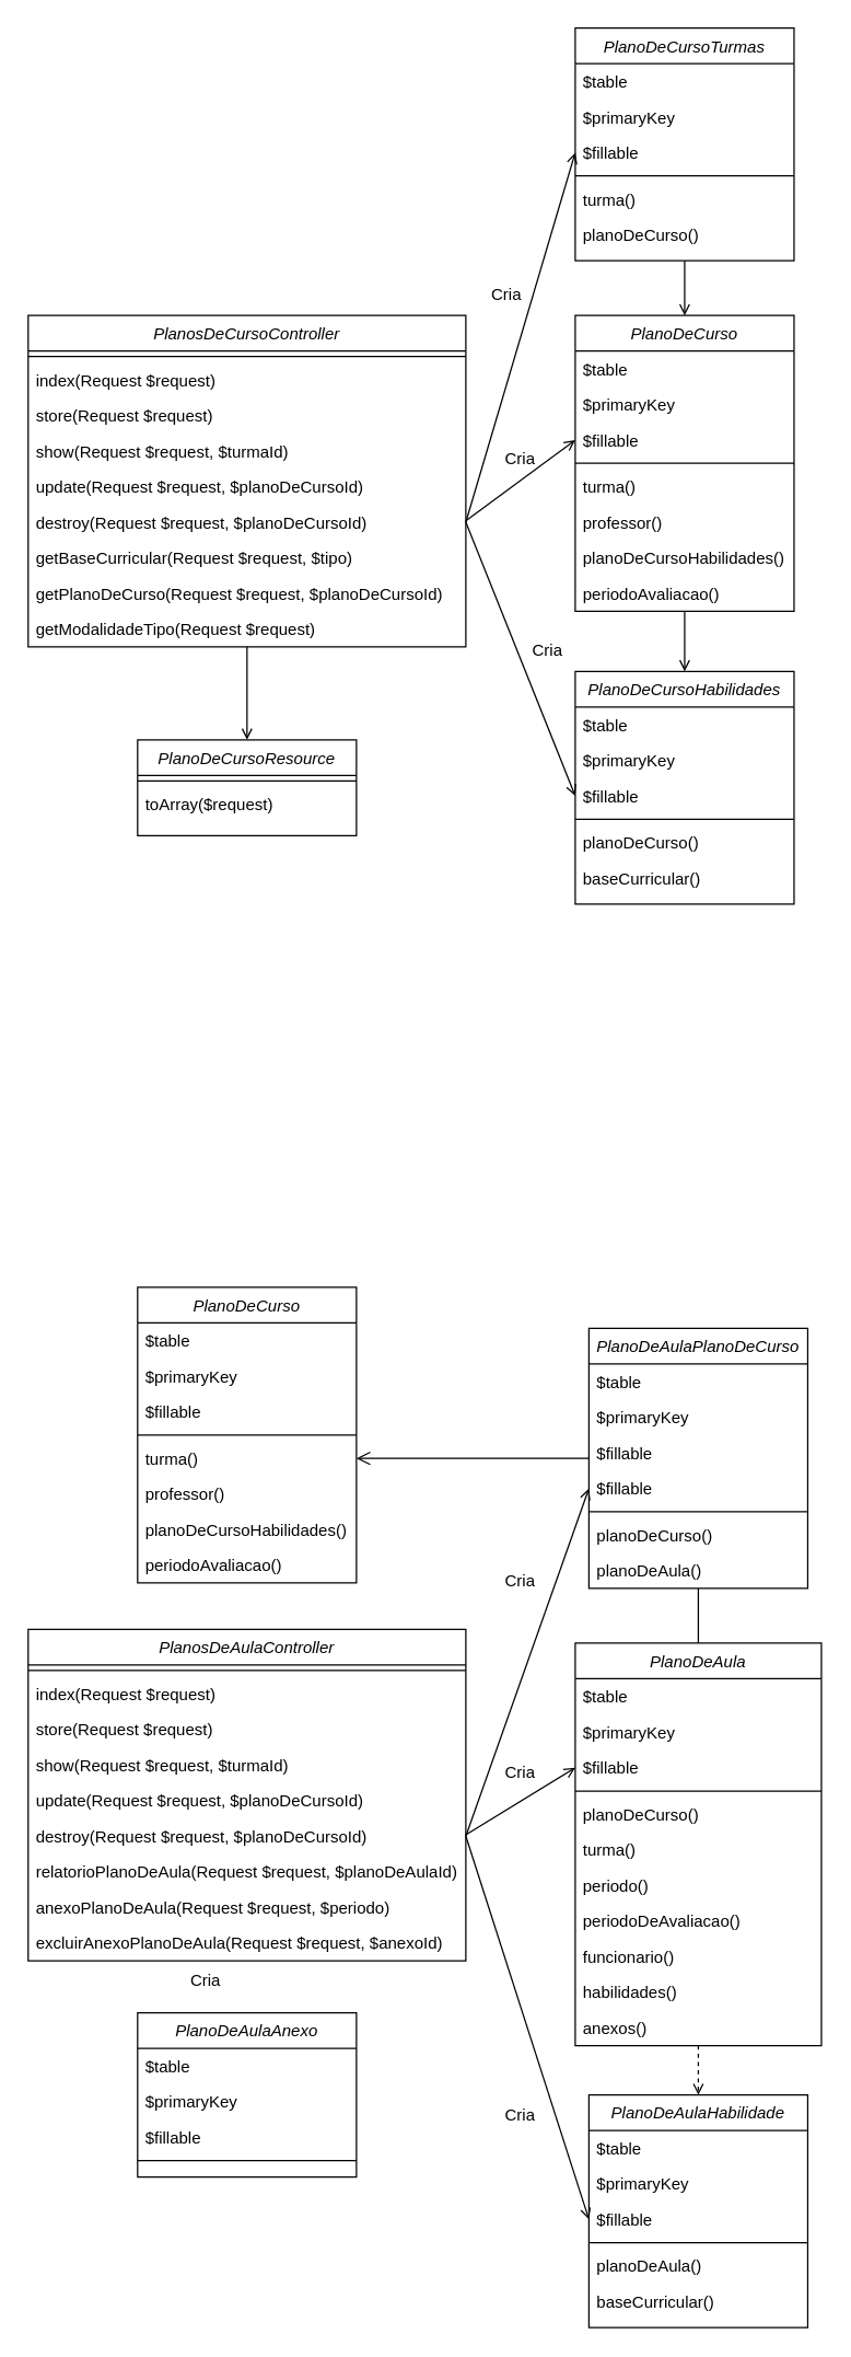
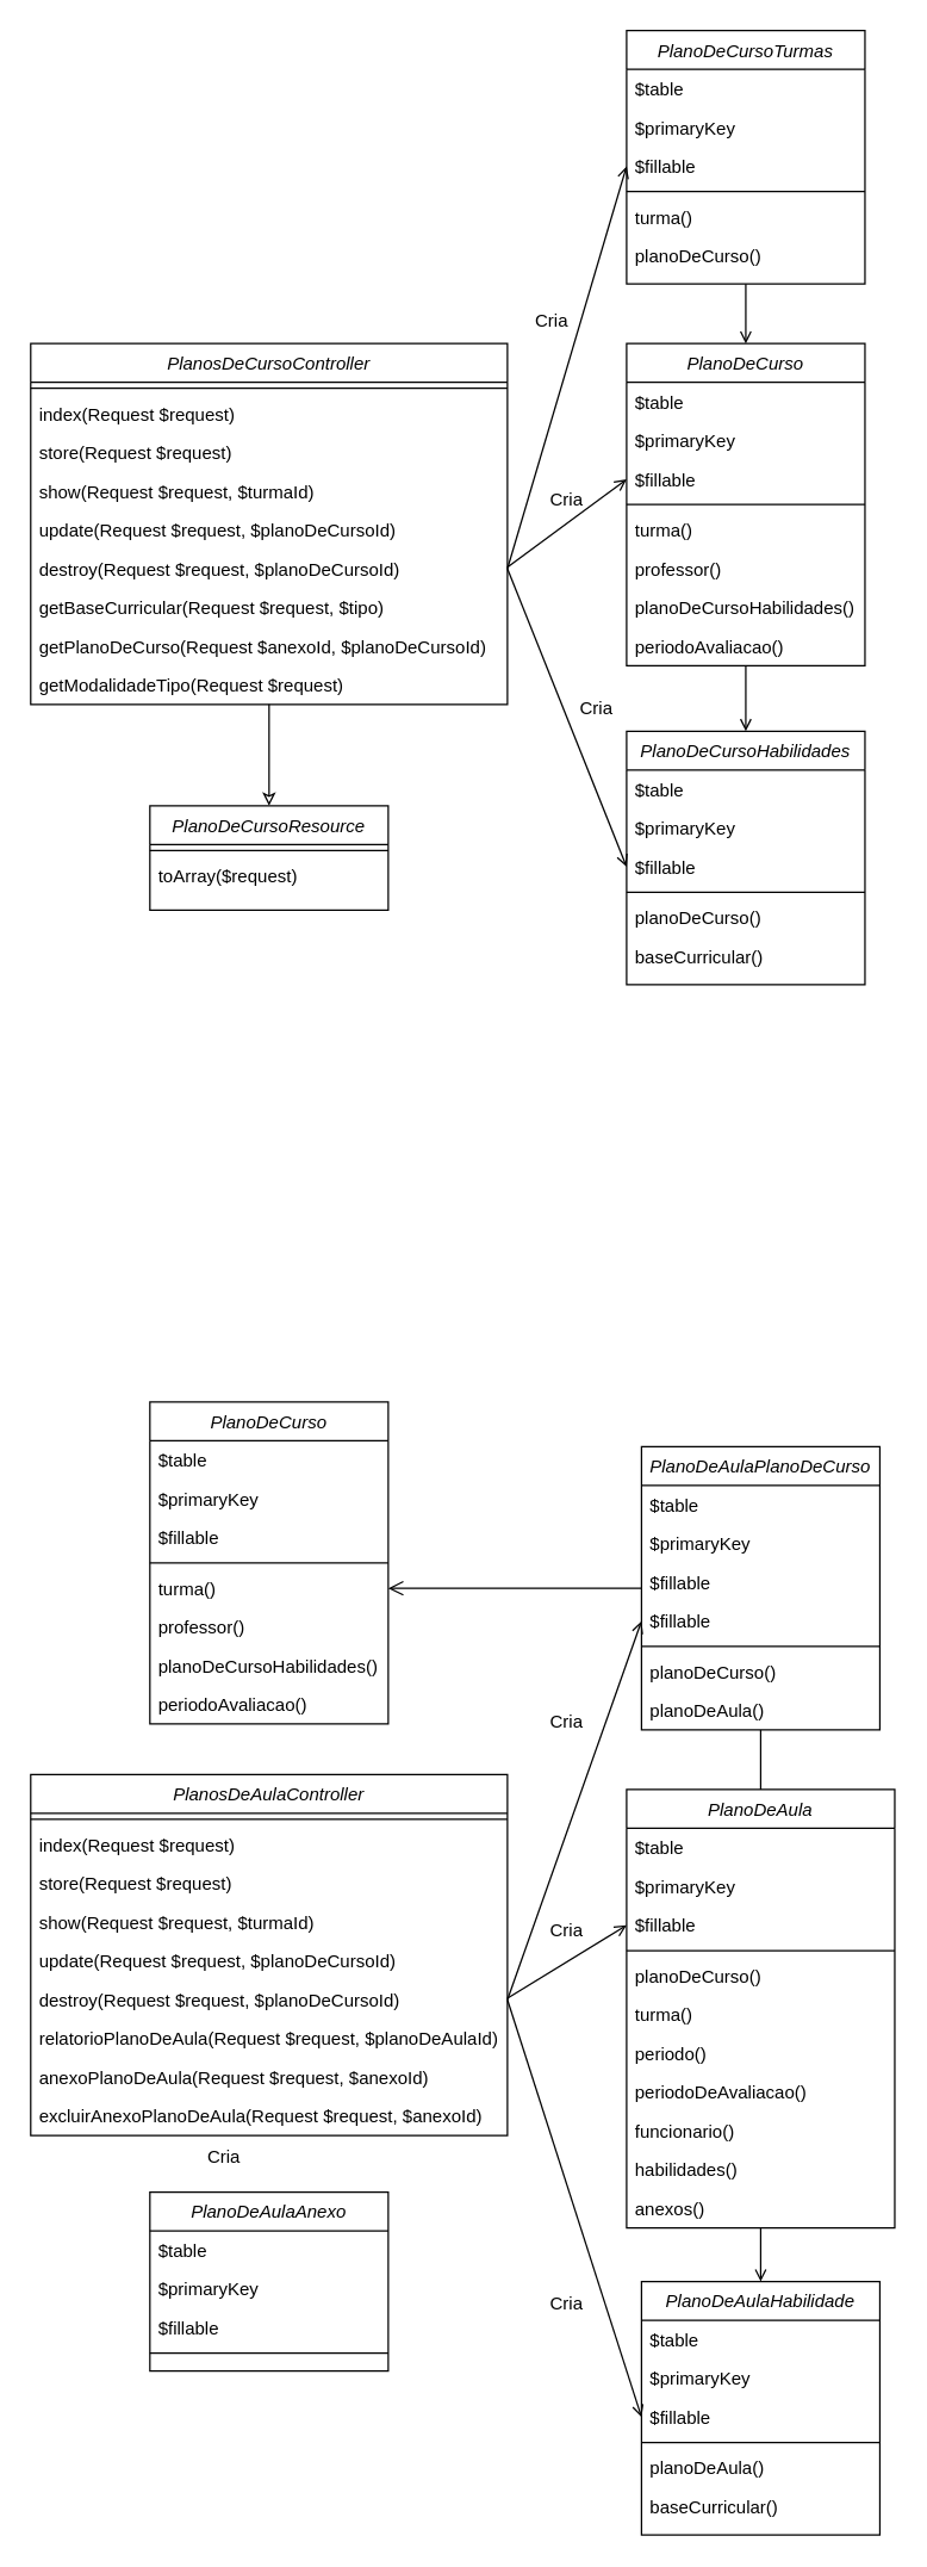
- <mxCell id="11" value="getPlanoDeCurso(Request $request, $planoDeCursoId)" style="text;align=left;verticalAlign=top;spacingLeft=4;spacingRight=4;overflow=hidden;rotatable=0;points=[[0,0.5],[1,0.5]];portConstraint=eastwest;" parent="3" vertex="1"><mxGeometry y="190" width="320" height="26" as="geometry" /></mxCell>
+ <mxCell id="11" value="getPlanoDeCurso(Request $anexoId, $planoDeCursoId)" style="text;align=left;verticalAlign=top;spacingLeft=4;spacingRight=4;overflow=hidden;rotatable=0;points=[[0,0.5],[1,0.5]];portConstraint=eastwest;" parent="3" vertex="1"><mxGeometry y="190" width="320" height="26" as="geometry" /></mxCell>
- <mxCell id="2" style="edgeStyle=orthogonalEdgeStyle;rounded=0;orthogonalLoop=1;jettySize=auto;html=1;entryX=0.5;entryY=0;entryDx=0;entryDy=0;endArrow=open;endFill=0;" edge="1" parent="1" source="3" target="105"><mxGeometry relative="1" as="geometry" /></mxCell>
+ <mxCell id="2" style="edgeStyle=orthogonalEdgeStyle;rounded=0;orthogonalLoop=1;jettySize=auto;html=1;entryX=0.5;entryY=0;entryDx=0;entryDy=0;endArrow=classic;endFill=0;" edge="1" parent="1" source="3" target="105"><mxGeometry relative="1" as="geometry" /></mxCell>
- <mxCell id="52" value="anexoPlanoDeAula(Request $request, $periodo)" style="text;align=left;verticalAlign=top;spacingLeft=4;spacingRight=4;overflow=hidden;rotatable=0;points=[[0,0.5],[1,0.5]];portConstraint=eastwest;" parent="44" vertex="1"><mxGeometry y="190" width="320" height="26" as="geometry" /></mxCell>
+ <mxCell id="52" value="anexoPlanoDeAula(Request $request, $anexoId)" style="text;align=left;verticalAlign=top;spacingLeft=4;spacingRight=4;overflow=hidden;rotatable=0;points=[[0,0.5],[1,0.5]];portConstraint=eastwest;" parent="44" vertex="1"><mxGeometry y="190" width="320" height="26" as="geometry" /></mxCell>
- <mxCell id="54" style="rounded=0;orthogonalLoop=1;jettySize=auto;html=1;endArrow=open;endFill=0;dashed=1;" parent="1" source="55" target="77" edge="1"><mxGeometry relative="1" as="geometry" /></mxCell>
+ <mxCell id="54" style="rounded=0;orthogonalLoop=1;jettySize=auto;html=1;endArrow=open;endFill=0;" parent="1" source="55" target="77" edge="1"><mxGeometry relative="1" as="geometry" /></mxCell>
